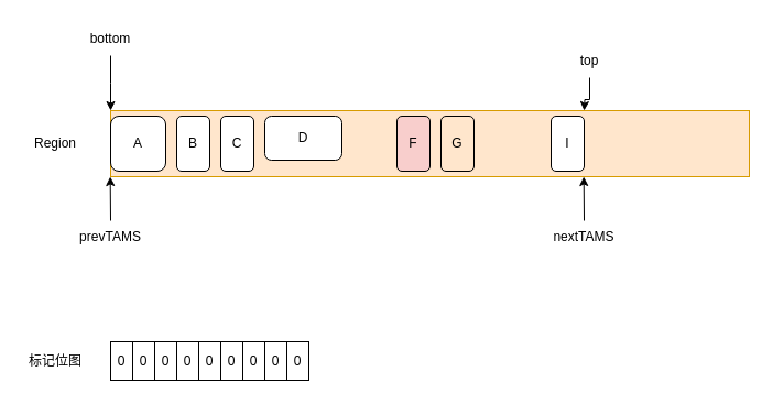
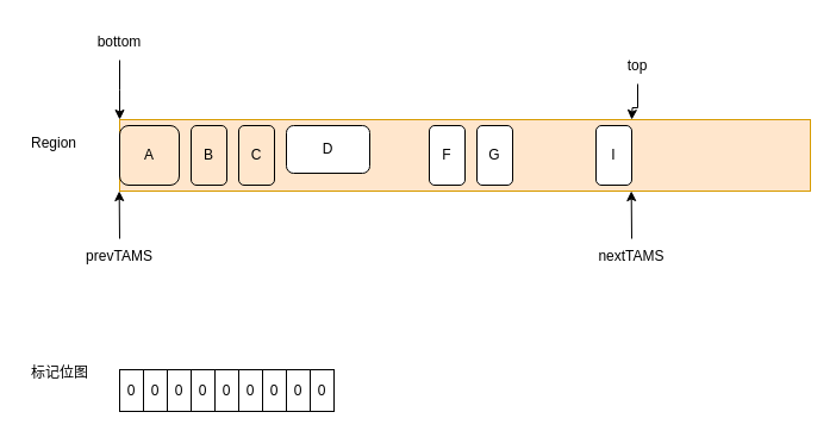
- <mxCell id="8" value="Region" style="text;html=1;strokeColor=none;fillColor=none;align=center;verticalAlign=middle;whiteSpace=wrap;rounded=0;" parent="1" vertex="1"><mxGeometry x="20" y="115" width="60" height="30" as="geometry" /></mxCell>
+ <mxCell id="8" value="Region" style="text;html=1;strokeColor=none;fillColor=none;align=center;verticalAlign=middle;whiteSpace=wrap;rounded=0;" parent="1" vertex="1"><mxGeometry x="15" y="105" width="60" height="30" as="geometry" /></mxCell>
- <mxCell id="7" value="A" style="rounded=1;whiteSpace=wrap;html=1;" parent="1" vertex="1"><mxGeometry x="100" y="105" width="50" height="50" as="geometry" /></mxCell>
+ <mxCell id="7" value="A" style="rounded=1;whiteSpace=wrap;html=1;fillColor=#ffe6cc;" parent="1" vertex="1"><mxGeometry x="100" y="105" width="50" height="50" as="geometry" /></mxCell>
- <mxCell id="9" value="B" style="rounded=1;whiteSpace=wrap;html=1;" parent="1" vertex="1"><mxGeometry x="160" y="105" width="30" height="50" as="geometry" /></mxCell>
+ <mxCell id="9" value="B" style="rounded=1;whiteSpace=wrap;html=1;fillColor=#ffe6cc;" parent="1" vertex="1"><mxGeometry x="160" y="105" width="30" height="50" as="geometry" /></mxCell>
- <mxCell id="10" value="C" style="rounded=1;whiteSpace=wrap;html=1;" parent="1" vertex="1"><mxGeometry x="200" y="105" width="30" height="50" as="geometry" /></mxCell>
+ <mxCell id="10" value="C" style="rounded=1;whiteSpace=wrap;html=1;fillColor=#ffe6cc;" parent="1" vertex="1"><mxGeometry x="200" y="105" width="30" height="50" as="geometry" /></mxCell>
- <mxCell id="12" value="F" style="rounded=1;whiteSpace=wrap;html=1;fillColor=#f8cecc;" parent="1" vertex="1"><mxGeometry x="360" y="105" width="30" height="50" as="geometry" /></mxCell>
+ <mxCell id="12" value="F" style="rounded=1;whiteSpace=wrap;html=1;" parent="1" vertex="1"><mxGeometry x="360" y="105" width="30" height="50" as="geometry" /></mxCell>
- <mxCell id="13" value="G" style="rounded=1;whiteSpace=wrap;html=1;fillColor=#ffe6cc;" parent="1" vertex="1"><mxGeometry x="400" y="105" width="30" height="50" as="geometry" /></mxCell>
+ <mxCell id="13" value="G" style="rounded=1;whiteSpace=wrap;html=1;" parent="1" vertex="1"><mxGeometry x="400" y="105" width="30" height="50" as="geometry" /></mxCell>
- <mxCell id="15" value="标记位图" style="text;html=1;strokeColor=none;fillColor=none;align=center;verticalAlign=middle;whiteSpace=wrap;rounded=0;" parent="1" vertex="1"><mxGeometry x="20" y="312.5" width="60" height="30" as="geometry" /></mxCell>
+ <mxCell id="15" value="标记位图" style="text;html=1;strokeColor=none;fillColor=none;align=center;verticalAlign=middle;whiteSpace=wrap;rounded=0;" parent="1" vertex="1"><mxGeometry x="20" y="297.5" width="60" height="30" as="geometry" /></mxCell>
